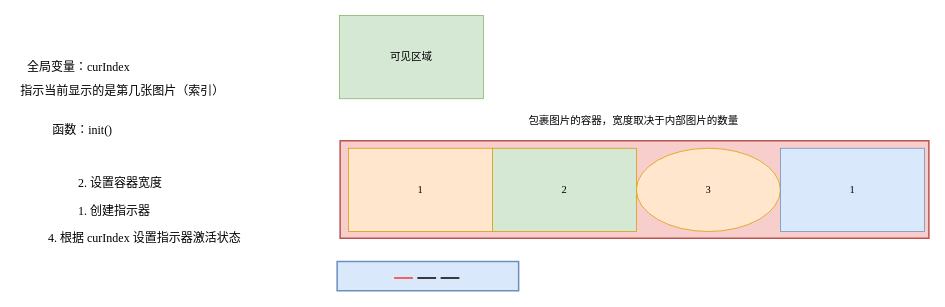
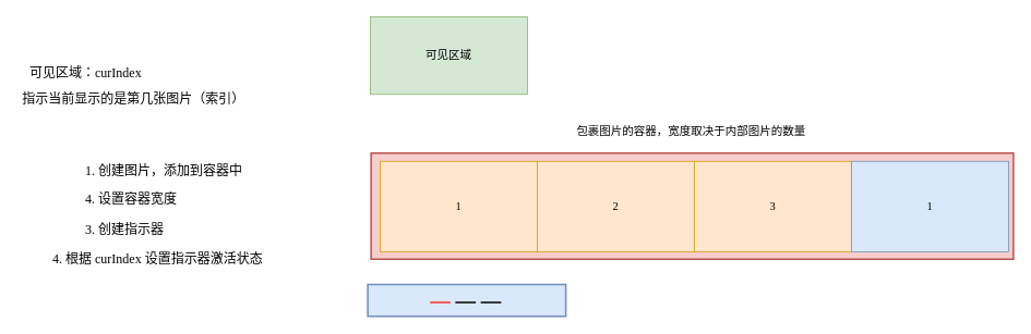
- <mxCell id="7" value="可见区域" style="rounded=0;whiteSpace=wrap;html=1;fillColor=#d5e8d4;strokeColor=#82b366;fontFamily=Roboto Mono;fontSize=14;verticalAlign=middle;" parent="1" vertex="1"><mxGeometry x="452" y="20" width="192" height="111" as="geometry" /></mxCell>
+ <mxCell id="7" value="可见区域" style="rounded=0;whiteSpace=wrap;html=1;fillColor=#d5e8d4;strokeColor=#82b366;fontFamily=Roboto Mono;fontSize=14;verticalAlign=middle;" parent="1" vertex="1"><mxGeometry x="452" y="20" width="192" height="95" as="geometry" /></mxCell>
- <mxCell id="8" value="全局变量：curIndex" style="text;html=1;align=center;verticalAlign=middle;resizable=0;points=[];autosize=1;strokeColor=none;fontSize=16;labelBackgroundColor=none;fontFamily=Roboto Mono;" parent="1" vertex="1"><mxGeometry x="20" y="77" width="167" height="23" as="geometry" /></mxCell>
+ <mxCell id="8" value="可见区域：curIndex" style="text;html=1;align=center;verticalAlign=middle;resizable=0;points=[];autosize=1;strokeColor=none;fontSize=16;labelBackgroundColor=none;fontFamily=Roboto Mono;" parent="1" vertex="1"><mxGeometry x="20" y="77" width="167" height="23" as="geometry" /></mxCell>
- <mxCell id="3" value="函数：init()" style="text;html=1;align=center;verticalAlign=middle;resizable=0;points=[];autosize=1;strokeColor=none;fontFamily=Roboto Mono;fontSize=16;" parent="1" vertex="1"><mxGeometry x="51" y="161" width="116" height="23" as="geometry" /></mxCell>
+ <mxCell id="4" value="1. 创建图片，添加到容器中" style="text;html=1;align=left;verticalAlign=middle;resizable=0;points=[];autosize=1;strokeColor=none;fontFamily=Roboto Mono;fontSize=16;" parent="1" vertex="1"><mxGeometry x="102" y="196" width="215" height="23" as="geometry" /></mxCell>
- <mxCell id="5" value="2. 设置容器宽度" style="text;html=1;align=left;verticalAlign=middle;resizable=0;points=[];autosize=1;strokeColor=none;fontFamily=Roboto Mono;fontSize=16;" parent="1" vertex="1"><mxGeometry x="102" y="231" width="135" height="23" as="geometry" /></mxCell>
+ <mxCell id="5" value="4. 设置容器宽度" style="text;html=1;align=left;verticalAlign=middle;resizable=0;points=[];autosize=1;strokeColor=none;fontFamily=Roboto Mono;fontSize=16;" parent="1" vertex="1"><mxGeometry x="102" y="231" width="135" height="23" as="geometry" /></mxCell>
- <mxCell id="17" value="2" style="rounded=0;whiteSpace=wrap;html=1;fillColor=#d5e8d4;strokeColor=#d79b00;fontFamily=Roboto Mono;fontSize=14;verticalAlign=middle;" parent="1" vertex="1"><mxGeometry x="656" y="197" width="192" height="111" as="geometry" /></mxCell>
+ <mxCell id="17" value="2" style="rounded=0;whiteSpace=wrap;html=1;fillColor=#ffe6cc;strokeColor=#d79b00;fontFamily=Roboto Mono;fontSize=14;verticalAlign=middle;" parent="1" vertex="1"><mxGeometry x="656" y="197" width="192" height="111" as="geometry" /></mxCell>
- <mxCell id="18" value="&lt;span&gt;3&lt;/span&gt;" style="ellipse;whiteSpace=wrap;html=1;fillColor=#ffe6cc;strokeColor=#d79b00;fontFamily=Roboto Mono;fontSize=14;verticalAlign=middle;" parent="1" vertex="1"><mxGeometry x="848" y="197" width="192" height="111" as="geometry" /></mxCell>
+ <mxCell id="18" value="&lt;span&gt;3&lt;/span&gt;" style="rounded=0;whiteSpace=wrap;html=1;fillColor=#ffe6cc;strokeColor=#d79b00;fontFamily=Roboto Mono;fontSize=14;verticalAlign=middle;" parent="1" vertex="1"><mxGeometry x="848" y="197" width="192" height="111" as="geometry" /></mxCell>
- <mxCell id="6" value="1. 创建指示器" style="text;html=1;align=left;verticalAlign=middle;resizable=0;points=[];autosize=1;strokeColor=none;fontFamily=Roboto Mono;fontSize=16;" parent="1" vertex="1"><mxGeometry x="102" y="268" width="119" height="23" as="geometry" /></mxCell>
+ <mxCell id="6" value="3. 创建指示器" style="text;html=1;align=left;verticalAlign=middle;resizable=0;points=[];autosize=1;strokeColor=none;fontFamily=Roboto Mono;fontSize=16;" parent="1" vertex="1"><mxGeometry x="102" y="268" width="119" height="23" as="geometry" /></mxCell>
